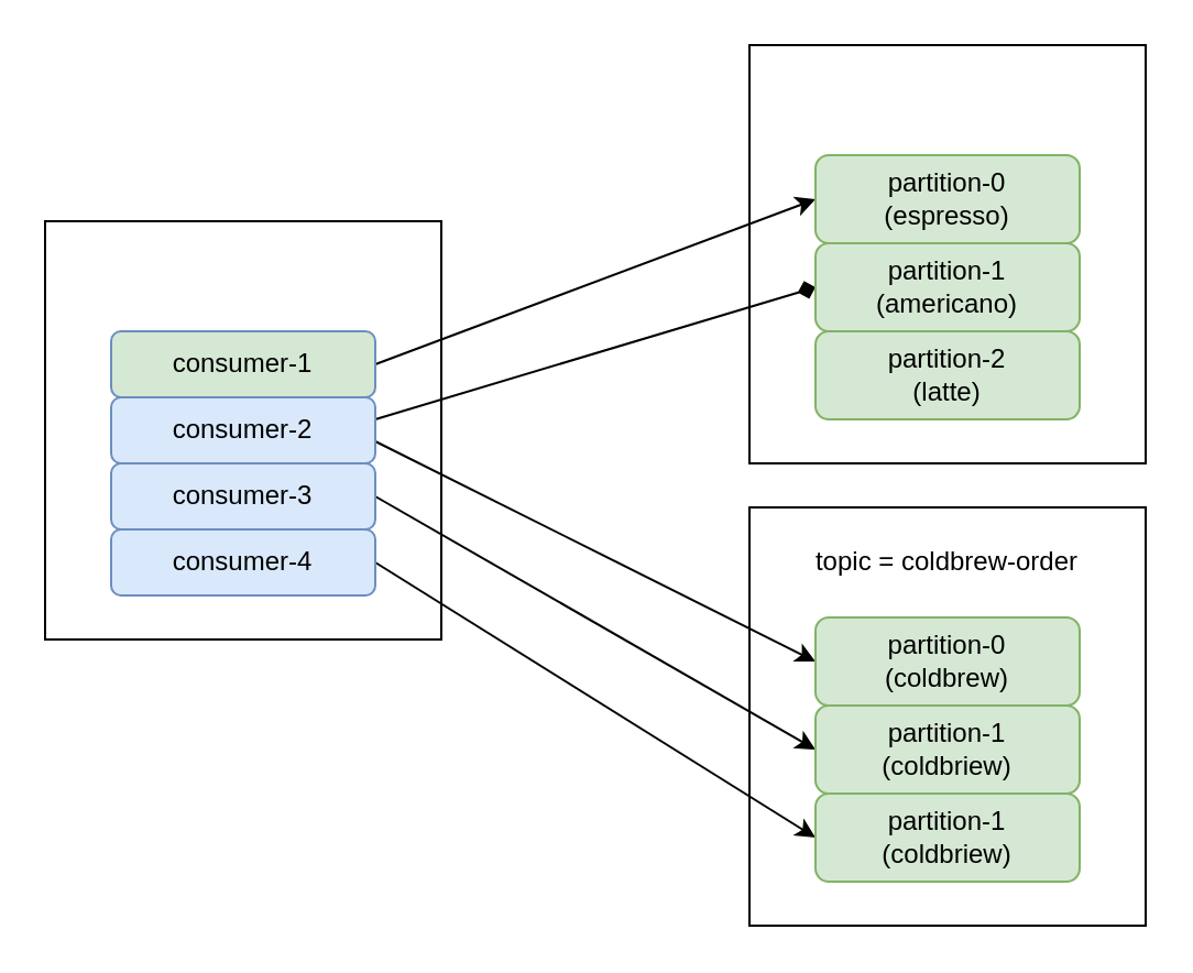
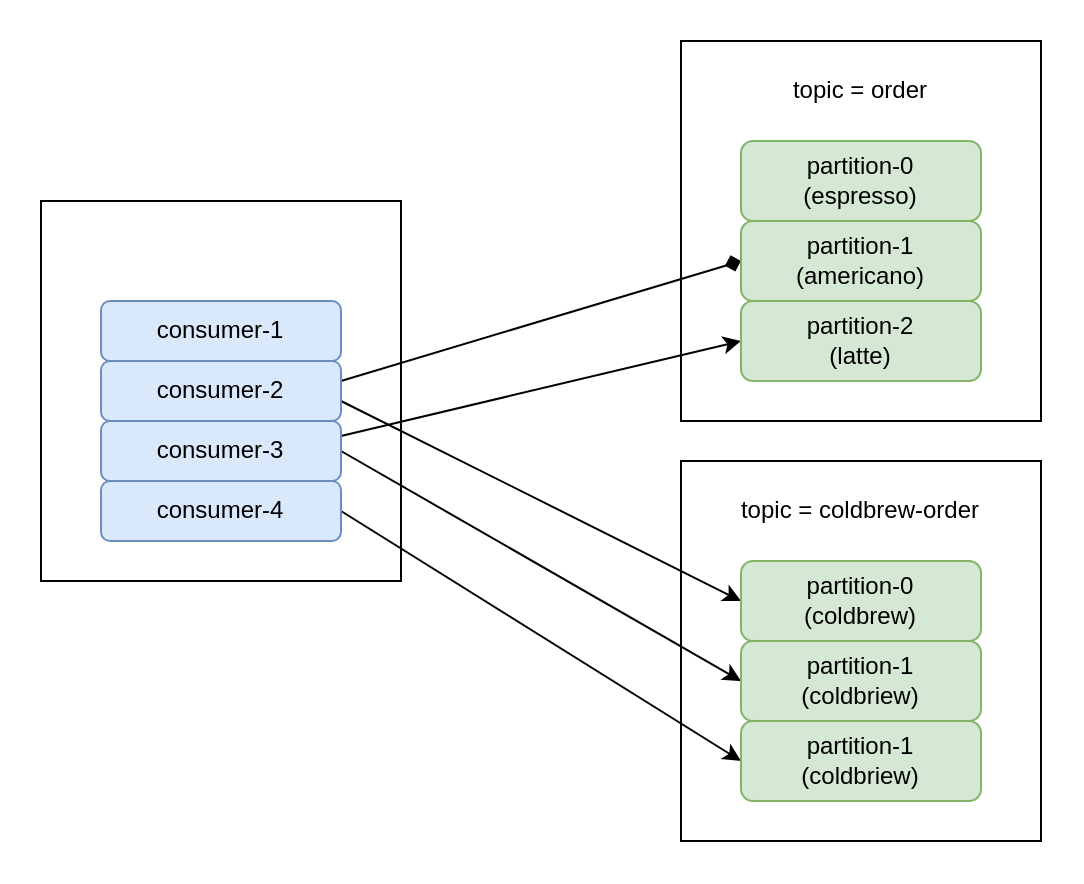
+ <mxCell id="16" value="topic = order" style="text;html=1;align=center;verticalAlign=middle;whiteSpace=wrap;rounded=0;" parent="1" vertex="1"><mxGeometry x="360" y="30" width="140" height="30" as="geometry" /></mxCell>
- <mxCell id="5" style="rounded=0;orthogonalLoop=1;jettySize=auto;html=1;entryX=0;entryY=0.5;entryDx=0;entryDy=0;exitX=1;exitY=0.5;exitDx=0;exitDy=0;" parent="1" source="6" target="15" edge="1"><mxGeometry relative="1" as="geometry" /></mxCell>
+ <mxCell id="5" style="rounded=0;orthogonalLoop=1;jettySize=auto;html=1;exitX=1;exitY=0.5;exitDx=0;exitDy=0;" parent="1" source="6" target="9" edge="1"><mxGeometry relative="1" as="geometry" /></mxCell>
- <mxCell id="6" value="consumer-1" style="rounded=1;whiteSpace=wrap;html=1;fillColor=#d5e8d4;strokeColor=#6c8ebf;" parent="1" vertex="1"><mxGeometry x="50" y="150" width="120" height="30" as="geometry" /></mxCell>
+ <mxCell id="6" value="consumer-1" style="rounded=1;whiteSpace=wrap;html=1;fillColor=#dae8fc;strokeColor=#6c8ebf;" parent="1" vertex="1"><mxGeometry x="50" y="150" width="120" height="30" as="geometry" /></mxCell>
- <mxCell id="10" style="rounded=0;orthogonalLoop=1;jettySize=auto;html=1;exitX=1;exitY=0.25;exitDx=0;exitDy=0;" parent="1" source="12" target="14" edge="1"><mxGeometry relative="1" as="geometry" /></mxCell>
+ <mxCell id="10" style="rounded=0;orthogonalLoop=1;jettySize=auto;html=1;entryX=0;entryY=0.5;entryDx=0;entryDy=0;exitX=1;exitY=0.25;exitDx=0;exitDy=0;" parent="1" source="12" target="18" edge="1"><mxGeometry relative="1" as="geometry" /></mxCell>
